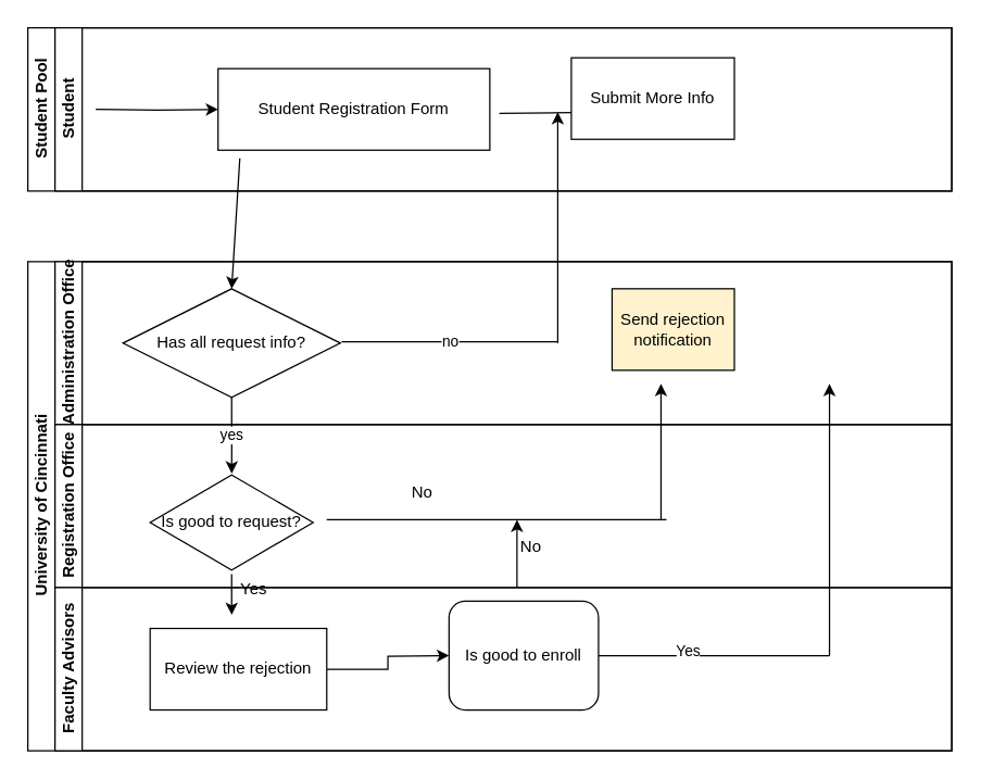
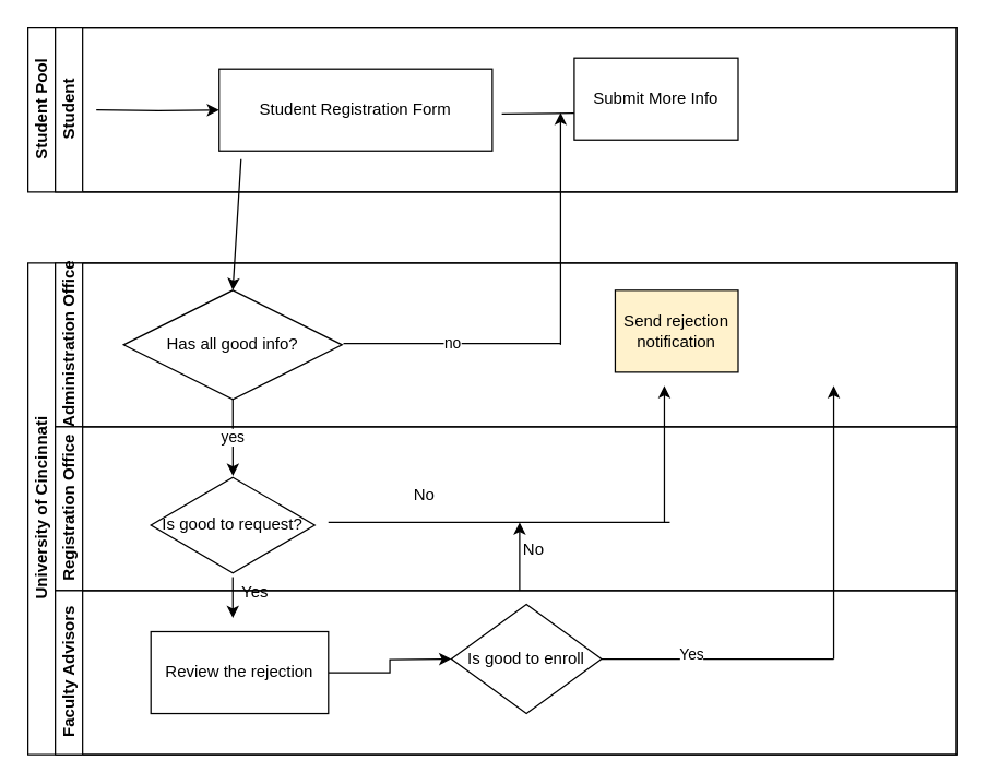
- <mxCell id="6" value="Has all request info?" style="rhombus;whiteSpace=wrap;html=1;" vertex="1" parent="5"><mxGeometry x="50" y="20" width="160" height="80" as="geometry" /></mxCell>
+ <mxCell id="6" value="Has all good info?" style="rhombus;whiteSpace=wrap;html=1;" vertex="1" parent="5"><mxGeometry x="50" y="20" width="160" height="80" as="geometry" /></mxCell>
- <mxCell id="19" value="Is good to enroll" style="whiteSpace=wrap;html=1;rounded=1;" vertex="1" parent="16"><mxGeometry x="290" y="10" width="110" height="80" as="geometry" /></mxCell>
+ <mxCell id="19" value="Is good to enroll" style="rhombus;whiteSpace=wrap;html=1;" vertex="1" parent="16"><mxGeometry x="290" y="10" width="110" height="80" as="geometry" /></mxCell>
